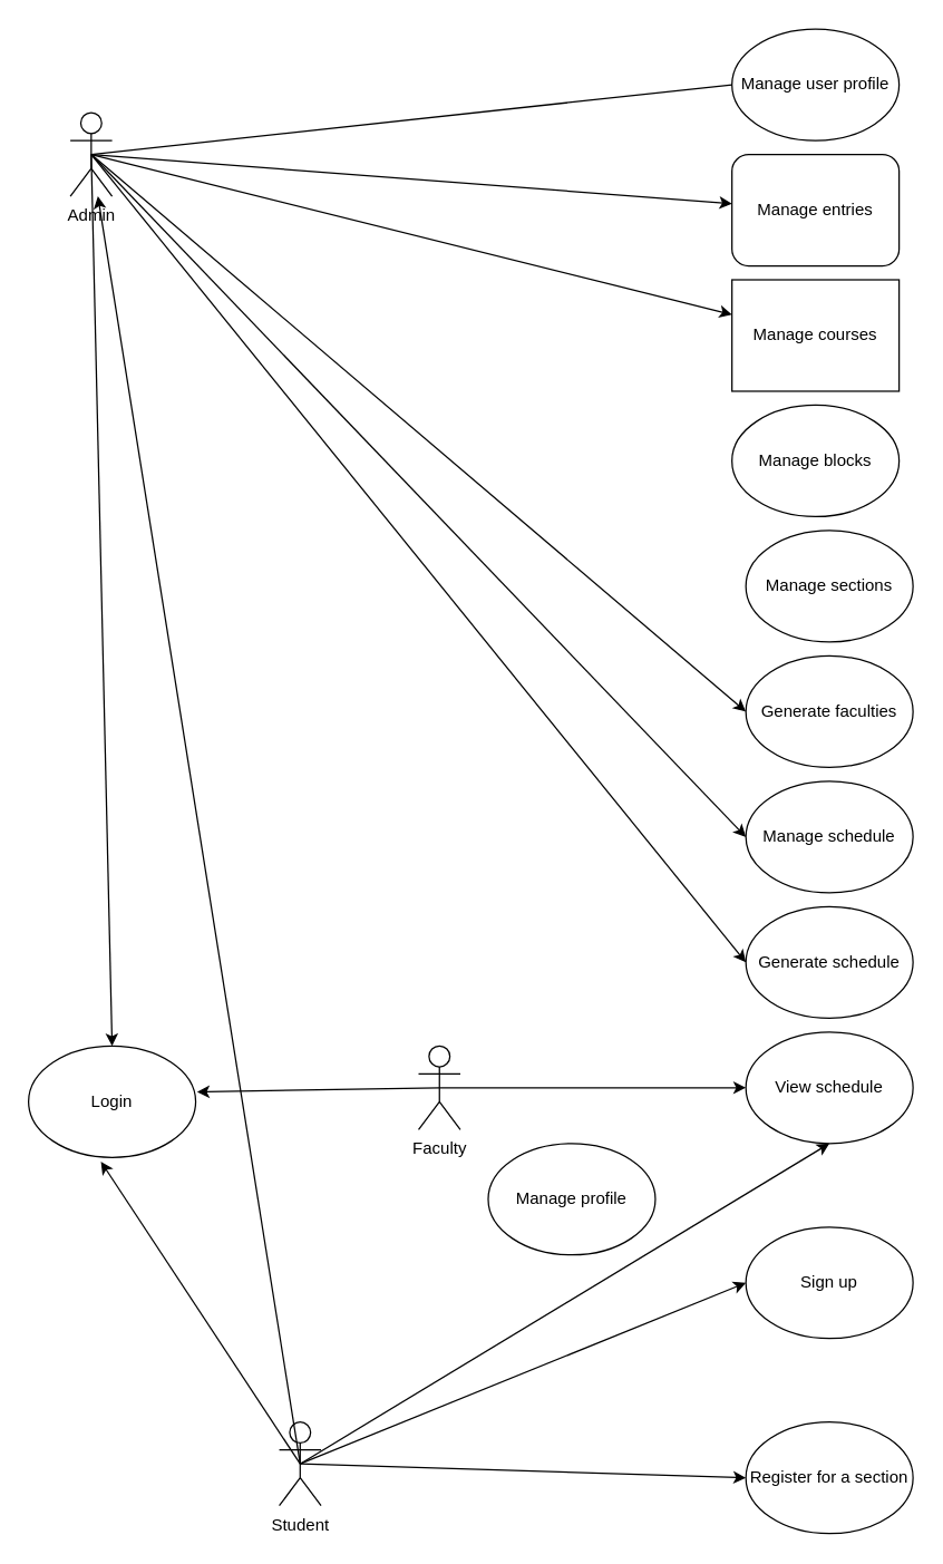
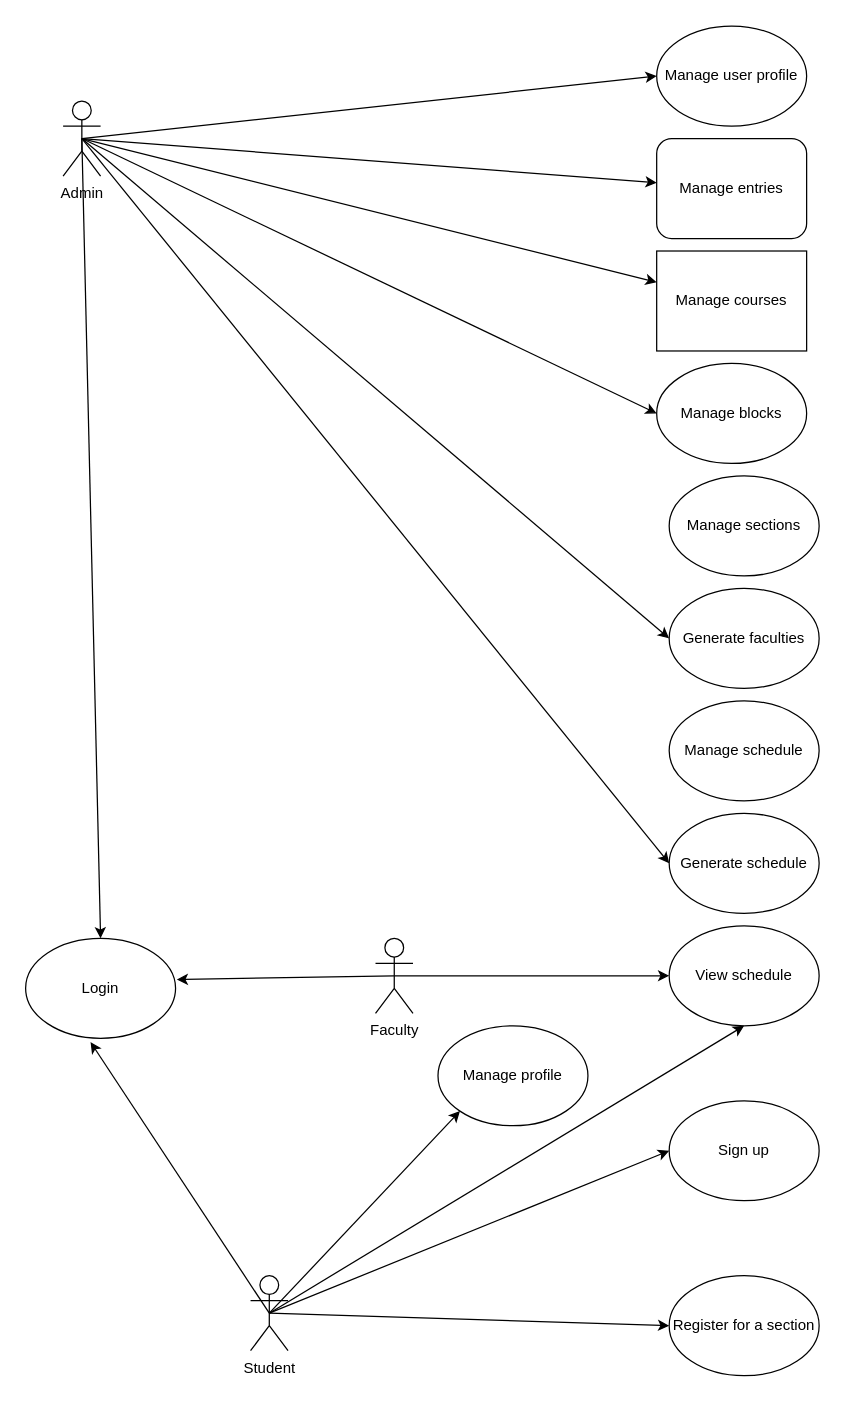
- <mxCell id="11" value="" style="endArrow=none;html=1;entryX=0;entryY=0.5;entryDx=0;entryDy=0;exitX=0.5;exitY=0.5;exitDx=0;exitDy=0;exitPerimeter=0;" edge="1" parent="1" source="2" target="7"><mxGeometry width="50" height="50" relative="1" as="geometry"><mxPoint x="380" y="907" as="sourcePoint" /><mxPoint x="430" y="857" as="targetPoint" /></mxGeometry></mxCell>
+ <mxCell id="11" value="" style="endArrow=classic;html=1;entryX=0;entryY=0.5;entryDx=0;entryDy=0;exitX=0.5;exitY=0.5;exitDx=0;exitDy=0;exitPerimeter=0;" edge="1" parent="1" source="2" target="7"><mxGeometry width="50" height="50" relative="1" as="geometry"><mxPoint x="380" y="907" as="sourcePoint" /><mxPoint x="430" y="857" as="targetPoint" /></mxGeometry></mxCell>
+ <mxCell id="14" value="" style="endArrow=classic;html=1;exitX=0.5;exitY=0.5;exitDx=0;exitDy=0;exitPerimeter=0;entryX=0;entryY=0.5;entryDx=0;entryDy=0;" edge="1" parent="1" source="2" target="6"><mxGeometry width="50" height="50" relative="1" as="geometry"><mxPoint x="135" y="807" as="sourcePoint" /><mxPoint x="530.033" y="815.682" as="targetPoint" /></mxGeometry></mxCell>
- <mxCell id="16" value="" style="endArrow=classic;html=1;entryX=0;entryY=0.5;entryDx=0;entryDy=0;exitX=0.5;exitY=0.5;exitDx=0;exitDy=0;exitPerimeter=0;" edge="1" parent="1" source="2" target="8"><mxGeometry width="50" height="50" relative="1" as="geometry"><mxPoint x="135" y="797" as="sourcePoint" /><mxPoint x="540" y="1087" as="targetPoint" /></mxGeometry></mxCell>
- <mxCell id="28" value="" style="endArrow=classic;html=1;exitX=0.5;exitY=0.5;exitDx=0;exitDy=0;exitPerimeter=0;" edge="1" parent="1" source="27" target="2"><mxGeometry width="50" height="50" relative="1" as="geometry"><mxPoint x="414" y="1177" as="sourcePoint" /><mxPoint x="495" y="1247" as="targetPoint" /></mxGeometry></mxCell>
+ <mxCell id="28" value="" style="endArrow=classic;html=1;entryX=0;entryY=1;entryDx=0;entryDy=0;exitX=0.5;exitY=0.5;exitDx=0;exitDy=0;exitPerimeter=0;" edge="1" parent="1" source="27" target="18"><mxGeometry width="50" height="50" relative="1" as="geometry"><mxPoint x="414" y="1177" as="sourcePoint" /><mxPoint x="495" y="1247" as="targetPoint" /></mxGeometry></mxCell>
